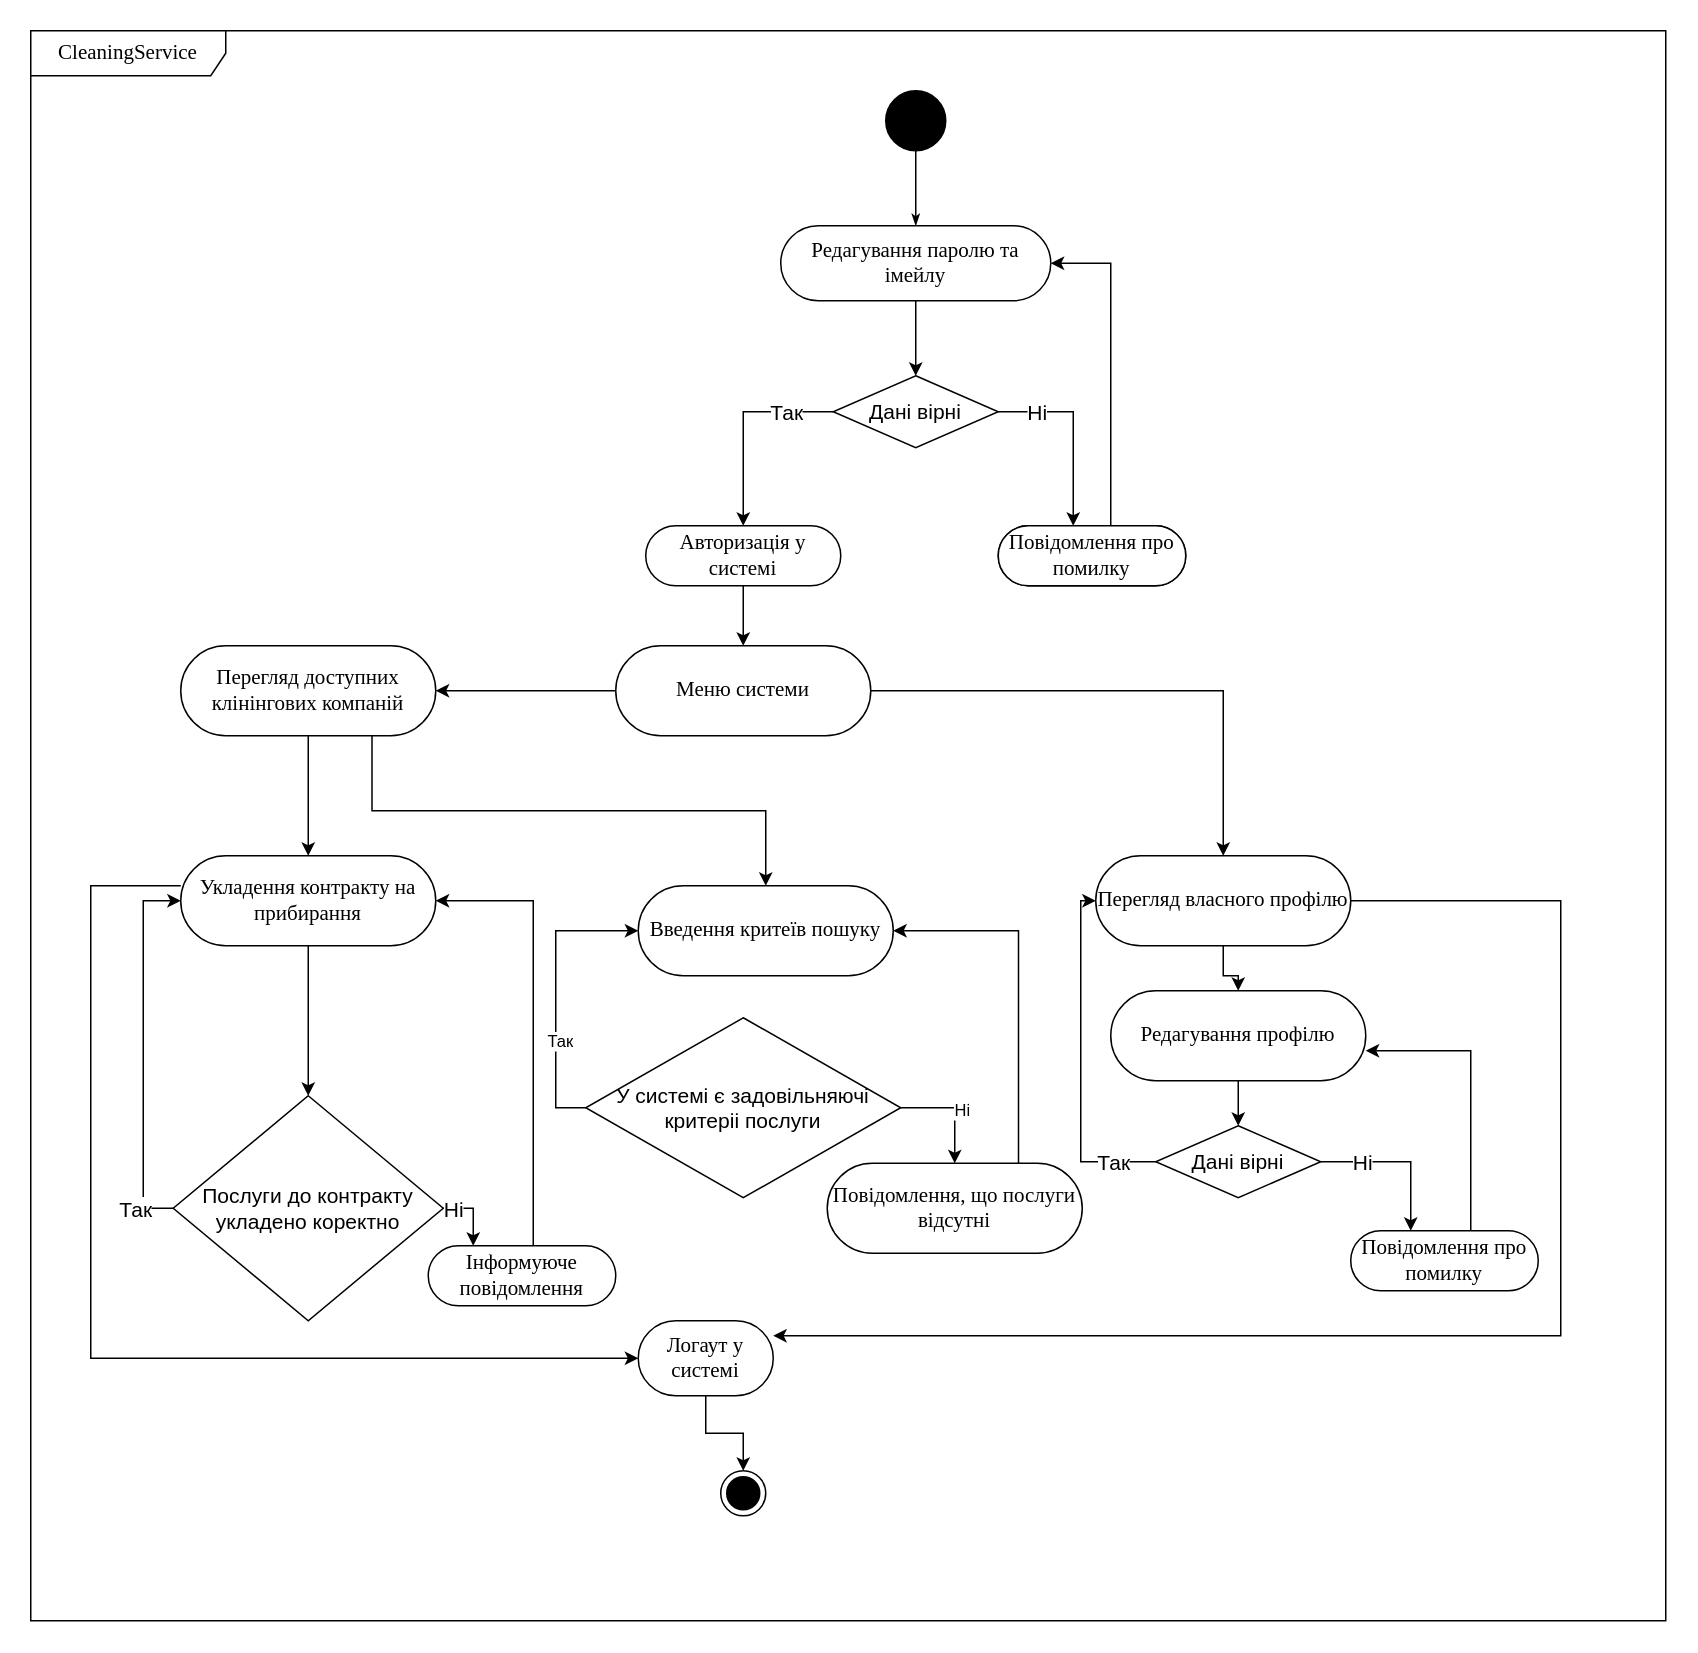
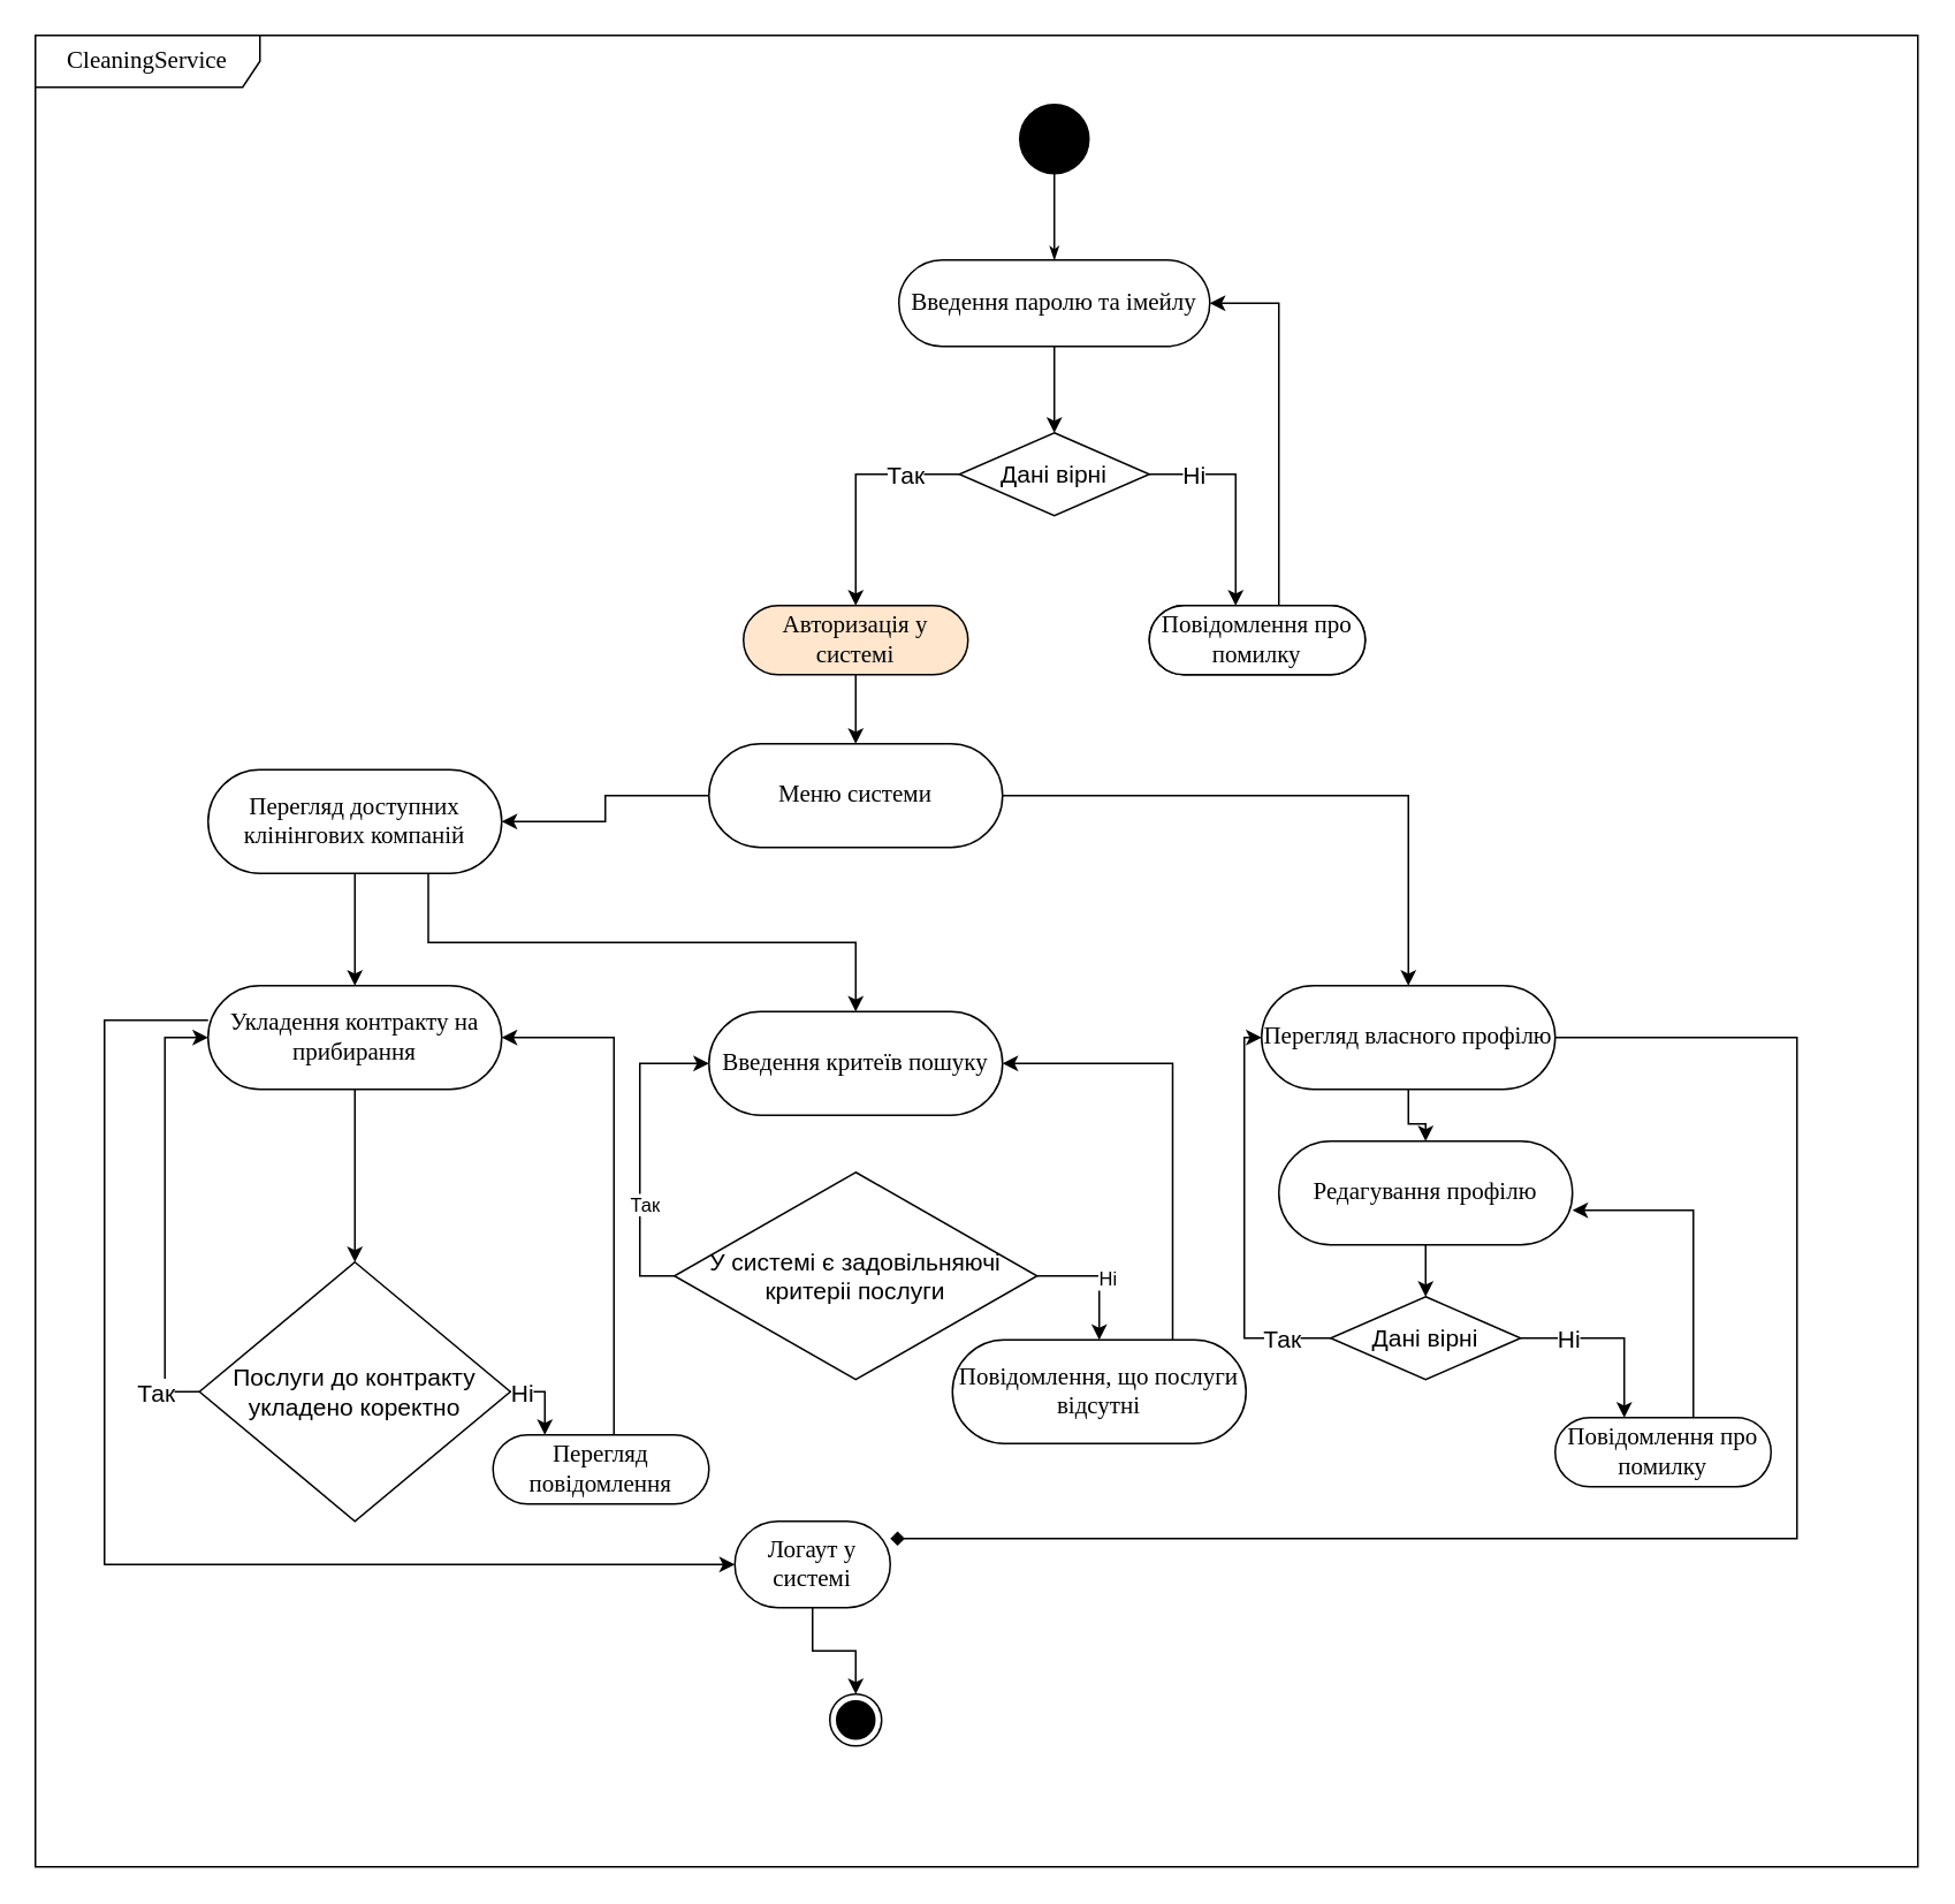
- <mxCell id="5" value="Редагування паролю та імейлу" style="rounded=1;whiteSpace=wrap;html=1;shadow=0;comic=0;labelBackgroundColor=none;strokeWidth=1;fontFamily=Verdana;fontSize=14;align=center;arcSize=50;fontStyle=0" vertex="1" parent="1"><mxGeometry x="520" y="150" width="180" height="50" as="geometry" /></mxCell>
+ <mxCell id="5" value="Введення паролю та імейлу" style="rounded=1;whiteSpace=wrap;html=1;shadow=0;comic=0;labelBackgroundColor=none;strokeWidth=1;fontFamily=Verdana;fontSize=14;align=center;arcSize=50;fontStyle=0" vertex="1" parent="1"><mxGeometry x="520" y="150" width="180" height="50" as="geometry" /></mxCell>
- <mxCell id="13" value="Авторизація у системі" style="rounded=1;whiteSpace=wrap;html=1;shadow=0;comic=0;labelBackgroundColor=none;strokeWidth=1;fontFamily=Verdana;fontSize=14;align=center;arcSize=50;fontStyle=0" vertex="1" parent="1"><mxGeometry x="430" y="350" width="130" height="40" as="geometry" /></mxCell>
+ <mxCell id="13" value="Авторизація у системі" style="rounded=1;whiteSpace=wrap;html=1;shadow=0;comic=0;labelBackgroundColor=none;strokeWidth=1;fontFamily=Verdana;fontSize=14;align=center;arcSize=50;fontStyle=0;fillColor=#ffe6cc;" vertex="1" parent="1"><mxGeometry x="430" y="350" width="130" height="40" as="geometry" /></mxCell>
- <mxCell id="56" value="&lt;font style=&quot;font-size: 14px&quot;&gt;Перегляд доступних клінінгових компаній&lt;/font&gt;" style="rounded=1;whiteSpace=wrap;html=1;shadow=0;comic=0;labelBackgroundColor=none;strokeWidth=1;fontFamily=Verdana;fontSize=14;align=center;arcSize=50;fontStyle=0" vertex="1" parent="1"><mxGeometry x="120" y="430" width="170" height="60" as="geometry" /></mxCell>
+ <mxCell id="56" value="&lt;font style=&quot;font-size: 14px&quot;&gt;Перегляд доступних клінінгових компаній&lt;/font&gt;" style="rounded=1;whiteSpace=wrap;html=1;shadow=0;comic=0;labelBackgroundColor=none;strokeWidth=1;fontFamily=Verdana;fontSize=14;align=center;arcSize=50;fontStyle=0" vertex="1" parent="1"><mxGeometry x="120" y="445" width="170" height="60" as="geometry" /></mxCell>
- <mxCell id="45" value="&lt;font style=&quot;font-size: 14px&quot;&gt;Введення критеїв пошуку&lt;/font&gt;" style="rounded=1;whiteSpace=wrap;html=1;shadow=0;comic=0;labelBackgroundColor=none;strokeWidth=1;fontFamily=Verdana;fontSize=14;align=center;arcSize=50;fontStyle=0" vertex="1" parent="1"><mxGeometry x="425" y="590" width="170" height="60" as="geometry" /></mxCell>
+ <mxCell id="45" value="&lt;font style=&quot;font-size: 14px&quot;&gt;Введення критеїв пошуку&lt;/font&gt;" style="rounded=1;whiteSpace=wrap;html=1;shadow=0;comic=0;labelBackgroundColor=none;strokeWidth=1;fontFamily=Verdana;fontSize=14;align=center;arcSize=50;fontStyle=0" vertex="1" parent="1"><mxGeometry x="410" y="585" width="170" height="60" as="geometry" /></mxCell>
- <mxCell id="39" value="Інформуюче&lt;br&gt;повідомлення" style="rounded=1;whiteSpace=wrap;html=1;shadow=0;comic=0;labelBackgroundColor=none;strokeWidth=1;fontFamily=Verdana;fontSize=14;align=center;arcSize=50;fontStyle=0" vertex="1" parent="1"><mxGeometry x="285" y="830" width="125" height="40" as="geometry" /></mxCell>
+ <mxCell id="39" value="Перегляд&lt;br&gt;повідомлення" style="rounded=1;whiteSpace=wrap;html=1;shadow=0;comic=0;labelBackgroundColor=none;strokeWidth=1;fontFamily=Verdana;fontSize=14;align=center;arcSize=50;fontStyle=0" vertex="1" parent="1"><mxGeometry x="285" y="830" width="125" height="40" as="geometry" /></mxCell>
- <mxCell id="24" style="edgeStyle=orthogonalEdgeStyle;rounded=0;orthogonalLoop=1;jettySize=auto;html=1;fontSize=14;" edge="1" parent="1" source="25" target="43"><mxGeometry relative="1" as="geometry"><Array as="points"><mxPoint x="1040" y="600" /><mxPoint x="1040" y="890" /></Array></mxGeometry></mxCell>
+ <mxCell id="24" style="edgeStyle=orthogonalEdgeStyle;rounded=0;orthogonalLoop=1;jettySize=auto;html=1;fontSize=14;endArrow=diamond;" edge="1" parent="1" source="25" target="43"><mxGeometry relative="1" as="geometry"><Array as="points"><mxPoint x="1040" y="600" /><mxPoint x="1040" y="890" /></Array></mxGeometry></mxCell>
